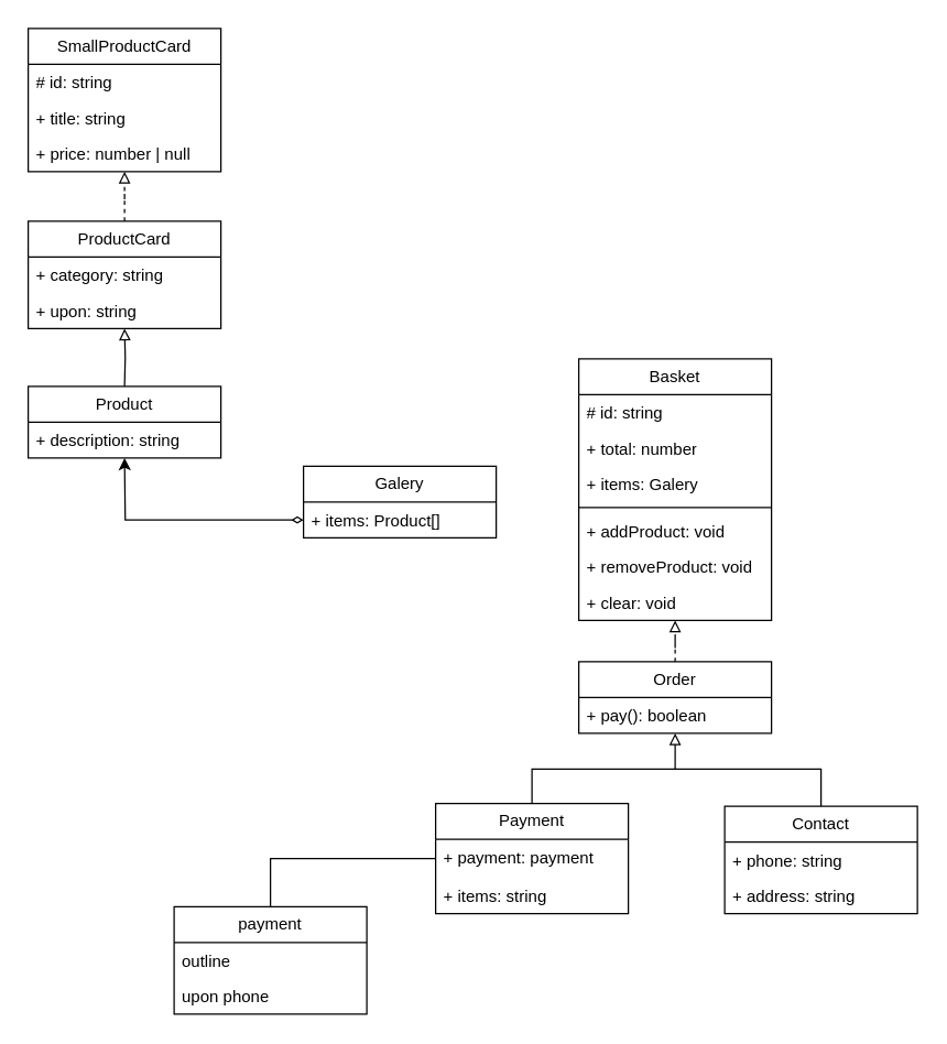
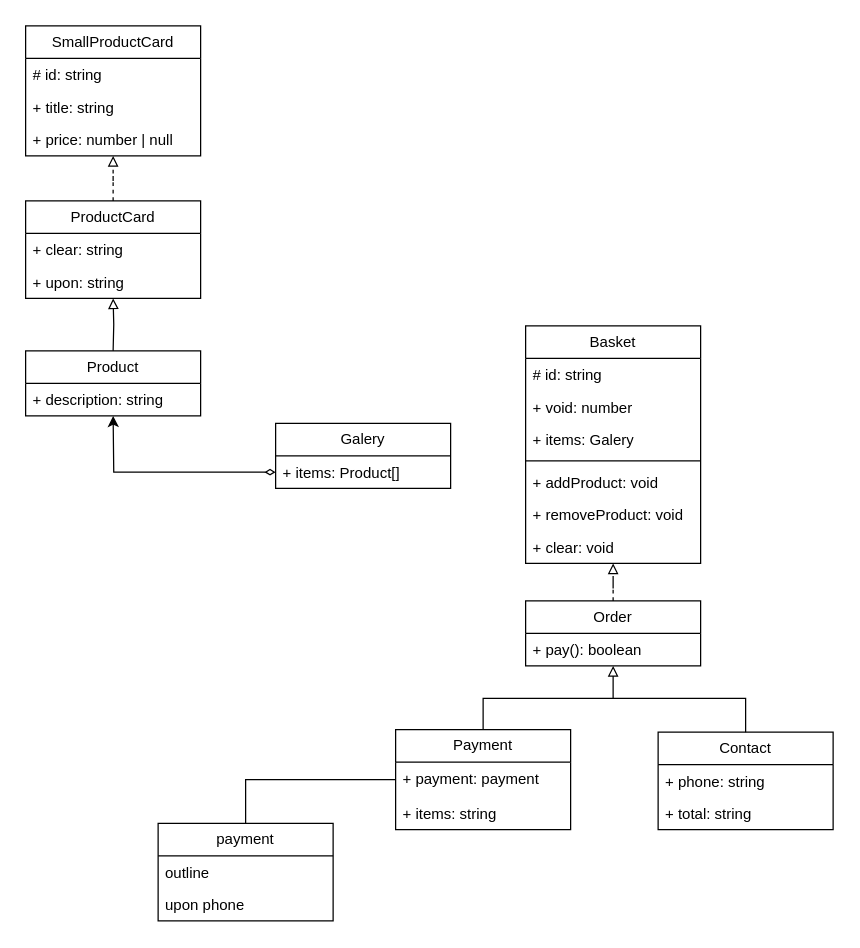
- <mxCell id="15" value="+ category: string" style="text;strokeColor=none;fillColor=none;align=left;verticalAlign=top;spacingLeft=4;spacingRight=4;overflow=hidden;rotatable=0;points=[[0,0.5],[1,0.5]];portConstraint=eastwest;whiteSpace=wrap;html=1;" vertex="1" parent="14"><mxGeometry y="26" width="140" height="26" as="geometry" /></mxCell>
+ <mxCell id="15" value="+ clear: string" style="text;strokeColor=none;fillColor=none;align=left;verticalAlign=top;spacingLeft=4;spacingRight=4;overflow=hidden;rotatable=0;points=[[0,0.5],[1,0.5]];portConstraint=eastwest;whiteSpace=wrap;html=1;" vertex="1" parent="14"><mxGeometry y="26" width="140" height="26" as="geometry" /></mxCell>
- <mxCell id="22" value="+ total: number" style="text;strokeColor=none;fillColor=none;align=left;verticalAlign=top;spacingLeft=4;spacingRight=4;overflow=hidden;rotatable=0;points=[[0,0.5],[1,0.5]];portConstraint=eastwest;whiteSpace=wrap;html=1;" vertex="1" parent="20"><mxGeometry y="52" width="140" height="26" as="geometry" /></mxCell>
+ <mxCell id="22" value="+ void: number" style="text;strokeColor=none;fillColor=none;align=left;verticalAlign=top;spacingLeft=4;spacingRight=4;overflow=hidden;rotatable=0;points=[[0,0.5],[1,0.5]];portConstraint=eastwest;whiteSpace=wrap;html=1;" vertex="1" parent="20"><mxGeometry y="52" width="140" height="26" as="geometry" /></mxCell>
- <mxCell id="34" value="+ address: string" style="text;align=left;verticalAlign=top;spacingLeft=4;spacingRight=4;overflow=hidden;rotatable=0;points=[[0,0.5],[1,0.5]];portConstraint=eastwest;rounded=0;shadow=0;html=0;" parent="32" vertex="1"><mxGeometry y="52" width="140" height="26" as="geometry" /></mxCell>
+ <mxCell id="34" value="+ total: string" style="text;align=left;verticalAlign=top;spacingLeft=4;spacingRight=4;overflow=hidden;rotatable=0;points=[[0,0.5],[1,0.5]];portConstraint=eastwest;rounded=0;shadow=0;html=0;" parent="32" vertex="1"><mxGeometry y="52" width="140" height="26" as="geometry" /></mxCell>
